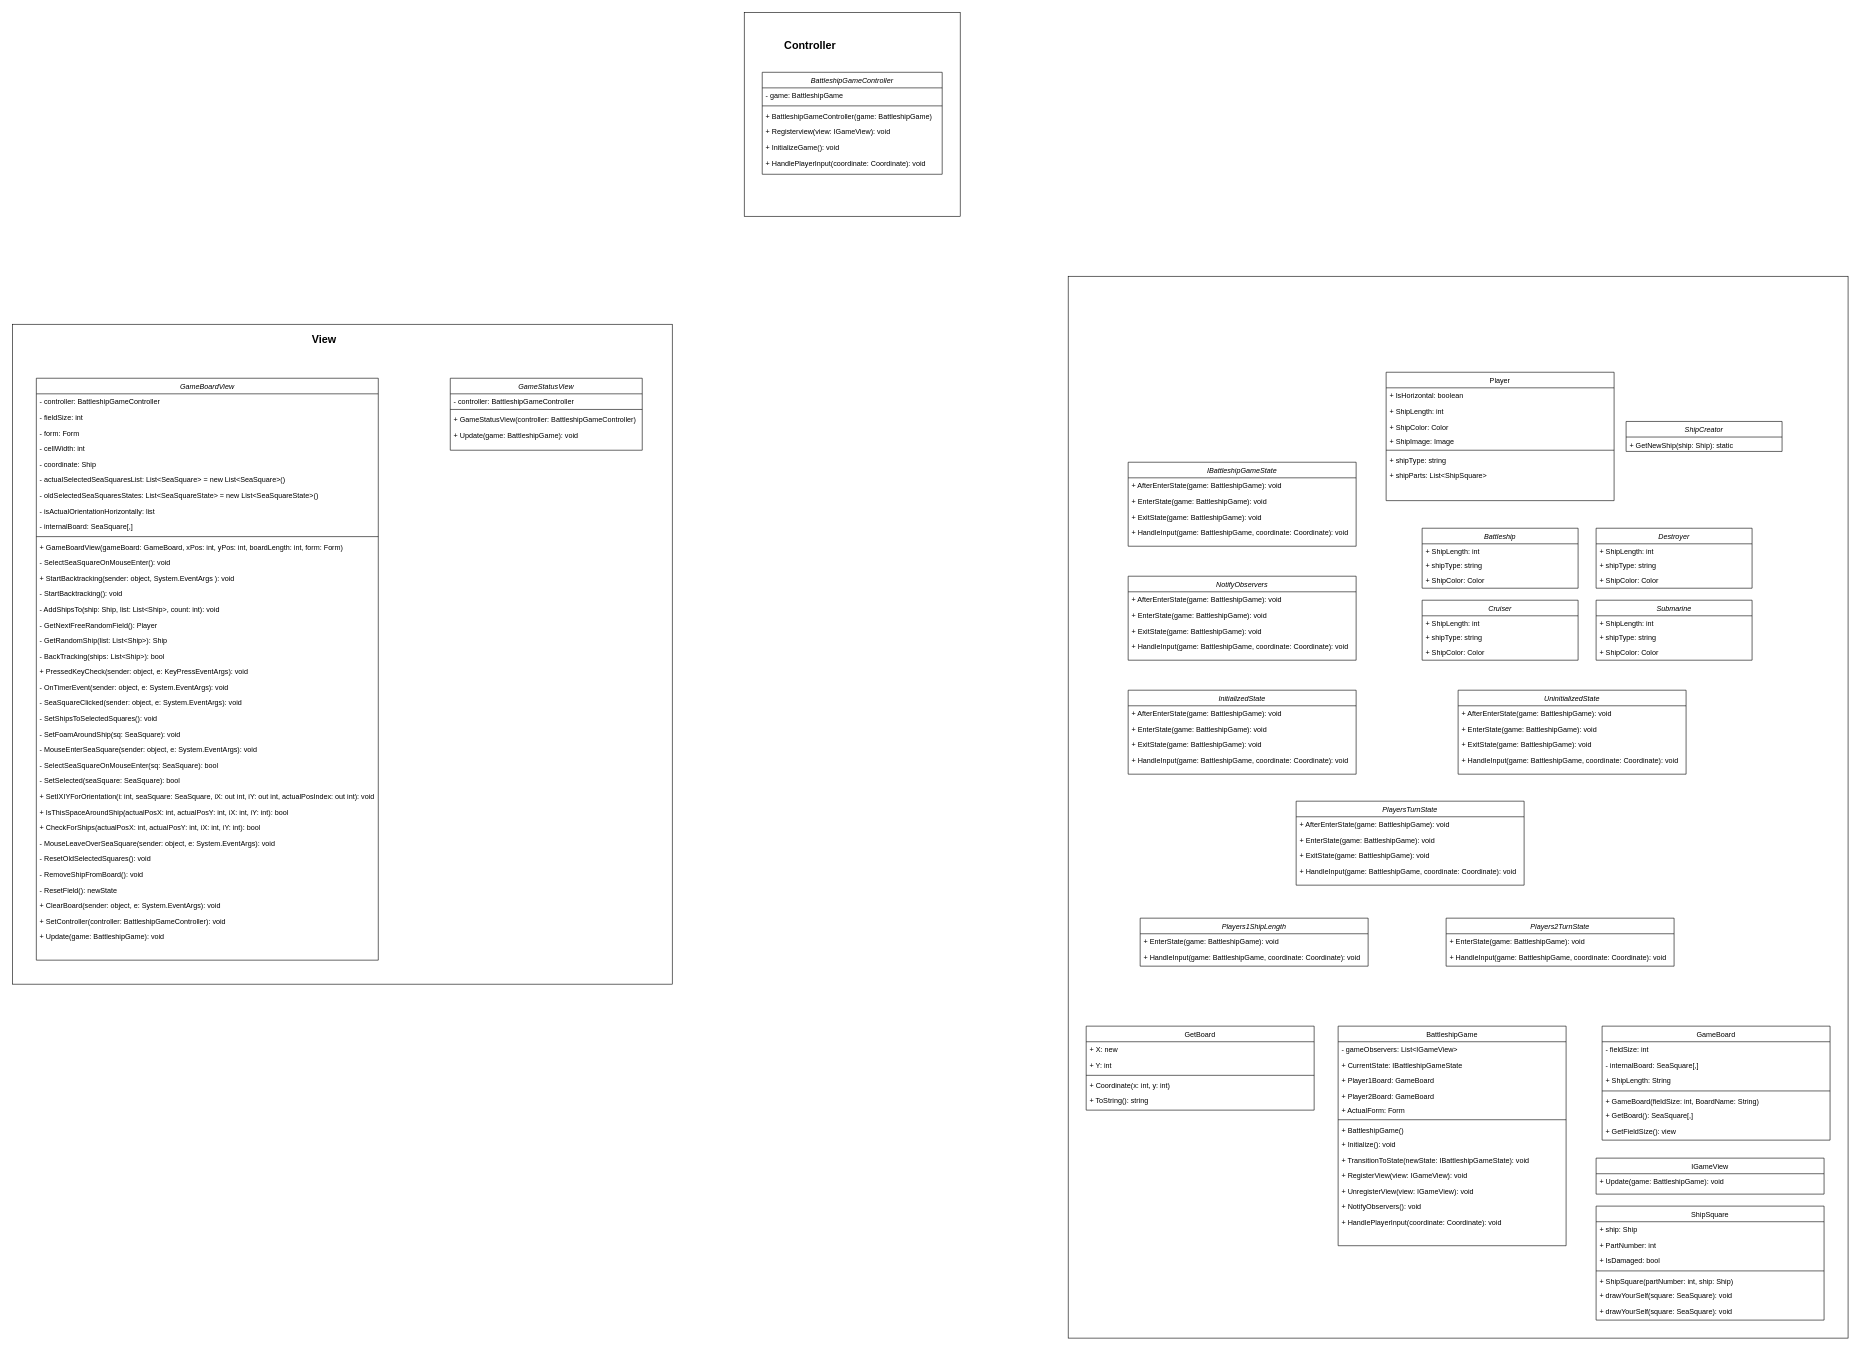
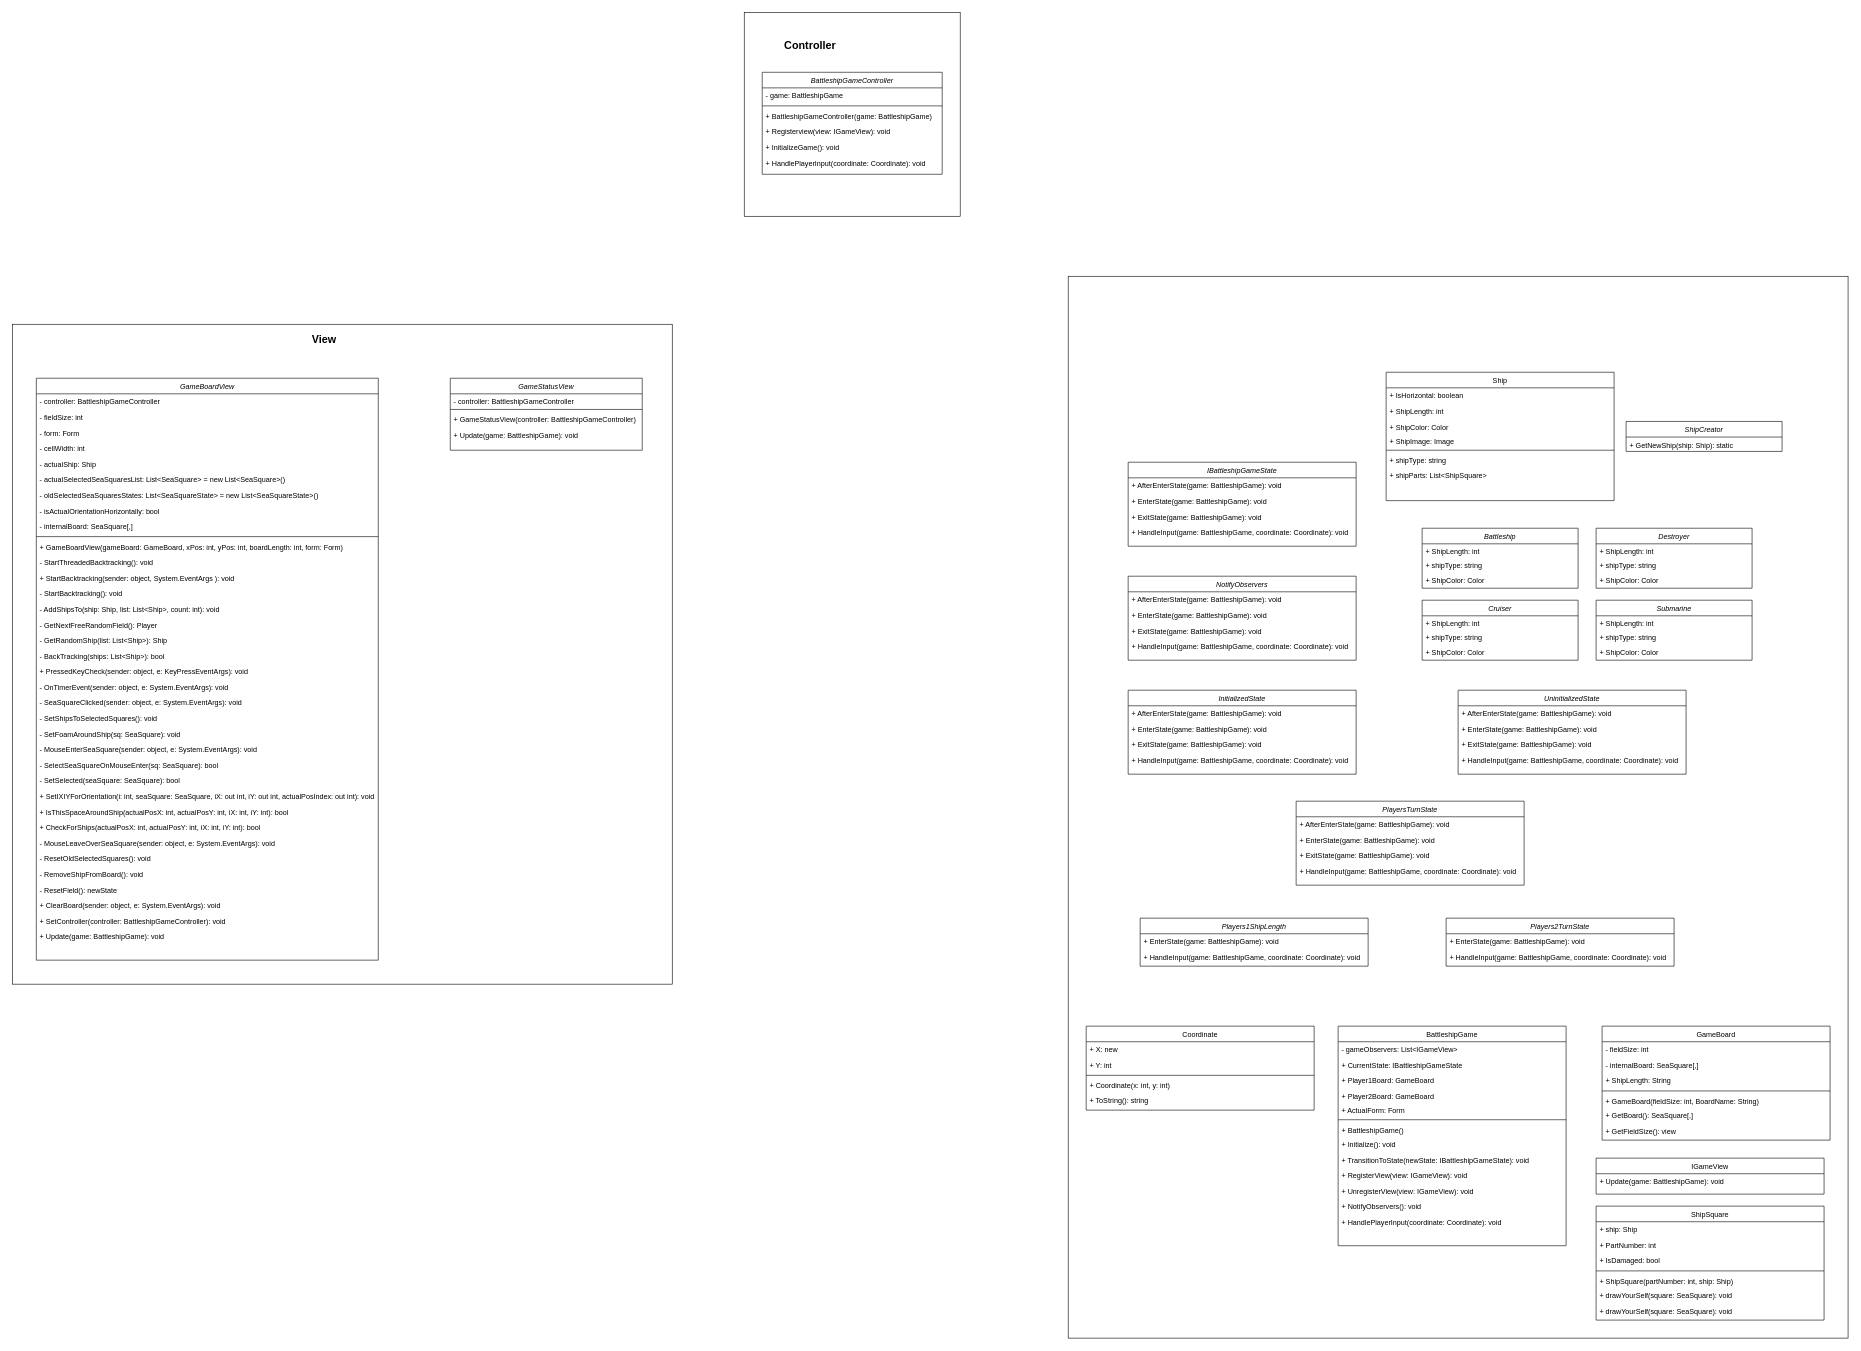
- <mxCell id="105" value="Player" style="swimlane;fontStyle=0;align=center;verticalAlign=top;childLayout=stackLayout;horizontal=1;startSize=26;horizontalStack=0;resizeParent=1;resizeLast=0;collapsible=1;marginBottom=0;rounded=0;shadow=0;strokeWidth=1;" parent="1" vertex="1"><mxGeometry x="2310" y="620" width="380" height="214" as="geometry"><mxRectangle x="340" y="380" width="170" height="26" as="alternateBounds" /></mxGeometry></mxCell>
+ <mxCell id="105" value="Ship" style="swimlane;fontStyle=0;align=center;verticalAlign=top;childLayout=stackLayout;horizontal=1;startSize=26;horizontalStack=0;resizeParent=1;resizeLast=0;collapsible=1;marginBottom=0;rounded=0;shadow=0;strokeWidth=1;" parent="1" vertex="1"><mxGeometry x="2310" y="620" width="380" height="214" as="geometry"><mxRectangle x="340" y="380" width="170" height="26" as="alternateBounds" /></mxGeometry></mxCell>
- <mxCell id="19" value="- coordinate: Ship" style="text;align=left;verticalAlign=top;spacingLeft=4;spacingRight=4;overflow=hidden;rotatable=0;points=[[0,0.5],[1,0.5]];portConstraint=eastwest;rounded=0;shadow=0;html=0;" parent="14" vertex="1"><mxGeometry y="130" width="570" height="26" as="geometry" /></mxCell>
+ <mxCell id="19" value="- actualShip: Ship" style="text;align=left;verticalAlign=top;spacingLeft=4;spacingRight=4;overflow=hidden;rotatable=0;points=[[0,0.5],[1,0.5]];portConstraint=eastwest;rounded=0;shadow=0;html=0;" parent="14" vertex="1"><mxGeometry y="130" width="570" height="26" as="geometry" /></mxCell>
- <mxCell id="22" value="- isActualOrientationHorizontally: list " style="text;align=left;verticalAlign=top;spacingLeft=4;spacingRight=4;overflow=hidden;rotatable=0;points=[[0,0.5],[1,0.5]];portConstraint=eastwest;rounded=0;shadow=0;html=0;" parent="14" vertex="1"><mxGeometry y="208" width="570" height="26" as="geometry" /></mxCell>
+ <mxCell id="22" value="- isActualOrientationHorizontally: bool " style="text;align=left;verticalAlign=top;spacingLeft=4;spacingRight=4;overflow=hidden;rotatable=0;points=[[0,0.5],[1,0.5]];portConstraint=eastwest;rounded=0;shadow=0;html=0;" parent="14" vertex="1"><mxGeometry y="208" width="570" height="26" as="geometry" /></mxCell>
- <mxCell id="26" value="- SelectSeaSquareOnMouseEnter(): void " style="text;align=left;verticalAlign=top;spacingLeft=4;spacingRight=4;overflow=hidden;rotatable=0;points=[[0,0.5],[1,0.5]];portConstraint=eastwest;" parent="14" vertex="1"><mxGeometry y="294" width="570" height="26" as="geometry" /></mxCell>
+ <mxCell id="26" value="- StartThreadedBacktracking(): void " style="text;align=left;verticalAlign=top;spacingLeft=4;spacingRight=4;overflow=hidden;rotatable=0;points=[[0,0.5],[1,0.5]];portConstraint=eastwest;" parent="14" vertex="1"><mxGeometry y="294" width="570" height="26" as="geometry" /></mxCell>
- <mxCell id="113" value="GetBoard" style="swimlane;fontStyle=0;align=center;verticalAlign=top;childLayout=stackLayout;horizontal=1;startSize=26;horizontalStack=0;resizeParent=1;resizeLast=0;collapsible=1;marginBottom=0;rounded=0;shadow=0;strokeWidth=1;" parent="1" vertex="1"><mxGeometry x="1810" y="1710" width="380" height="140" as="geometry"><mxRectangle x="340" y="380" width="170" height="26" as="alternateBounds" /></mxGeometry></mxCell>
+ <mxCell id="113" value="Coordinate" style="swimlane;fontStyle=0;align=center;verticalAlign=top;childLayout=stackLayout;horizontal=1;startSize=26;horizontalStack=0;resizeParent=1;resizeLast=0;collapsible=1;marginBottom=0;rounded=0;shadow=0;strokeWidth=1;" parent="1" vertex="1"><mxGeometry x="1810" y="1710" width="380" height="140" as="geometry"><mxRectangle x="340" y="380" width="170" height="26" as="alternateBounds" /></mxGeometry></mxCell>
